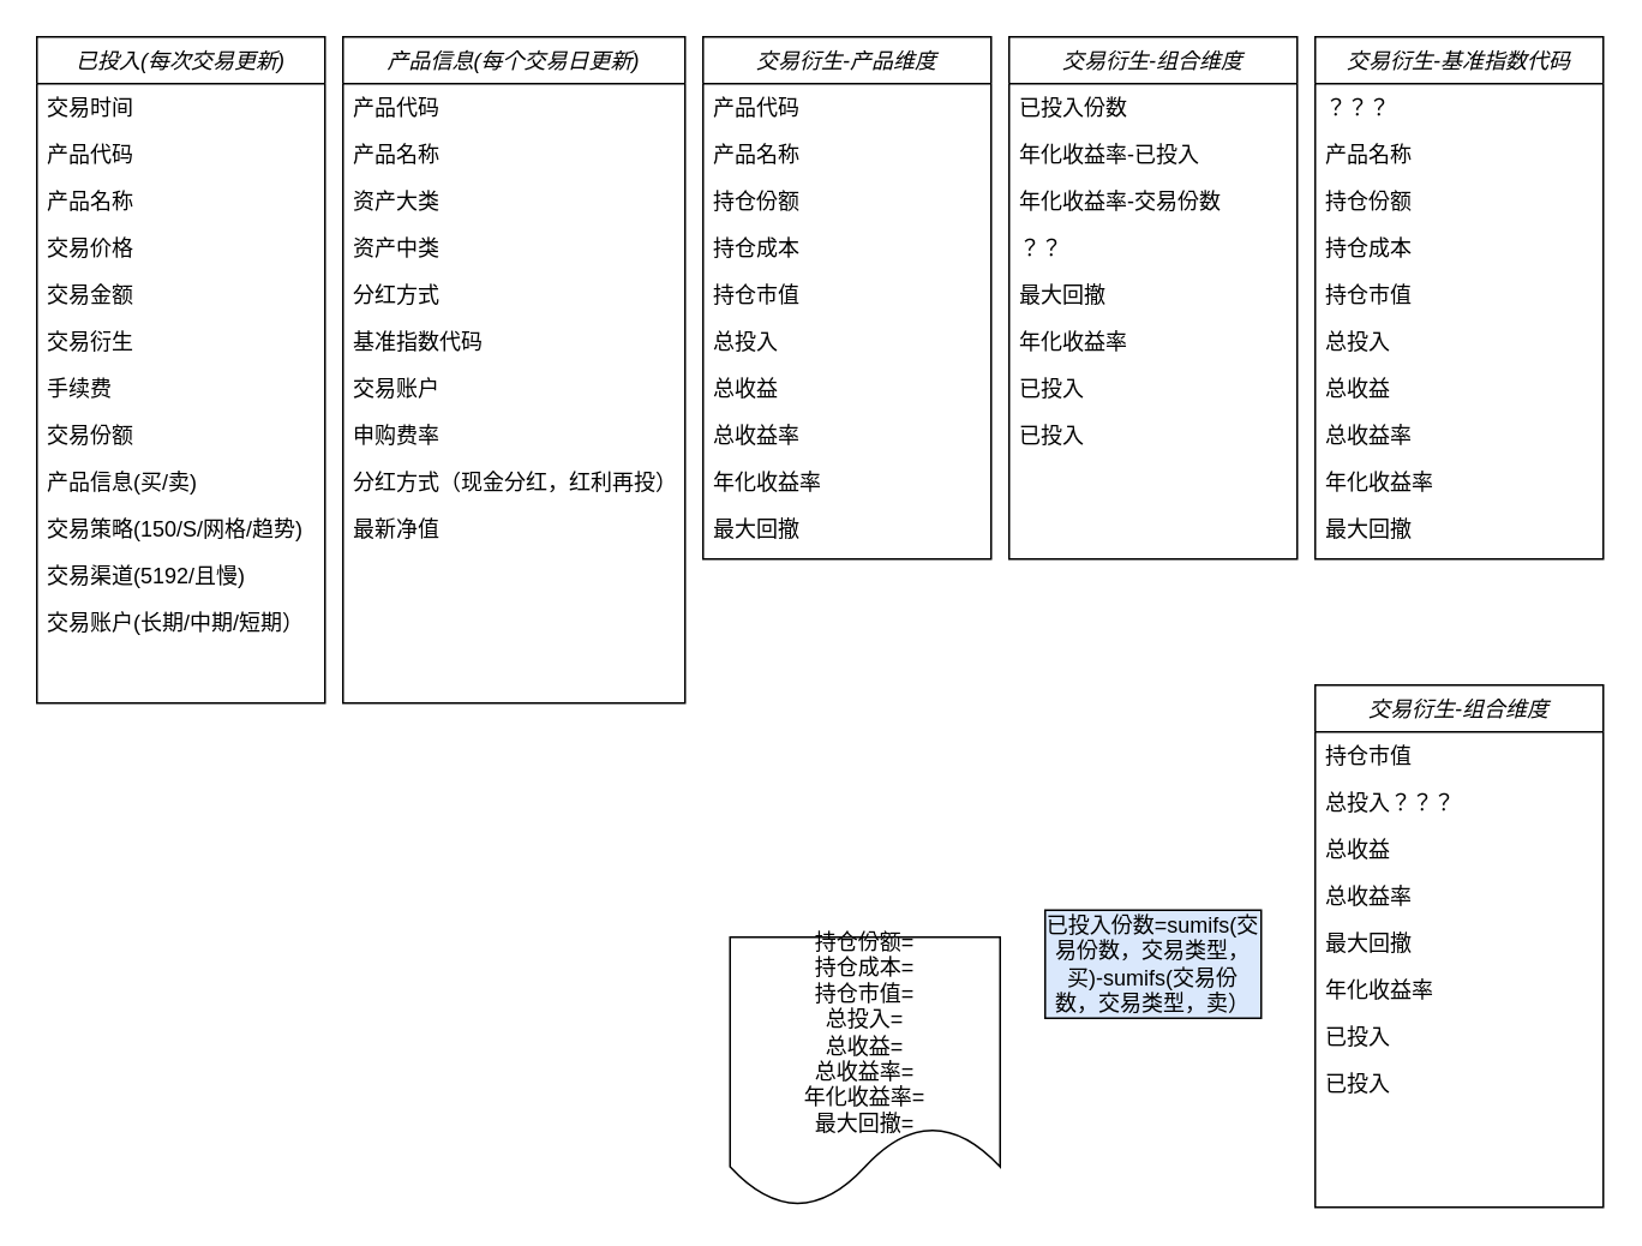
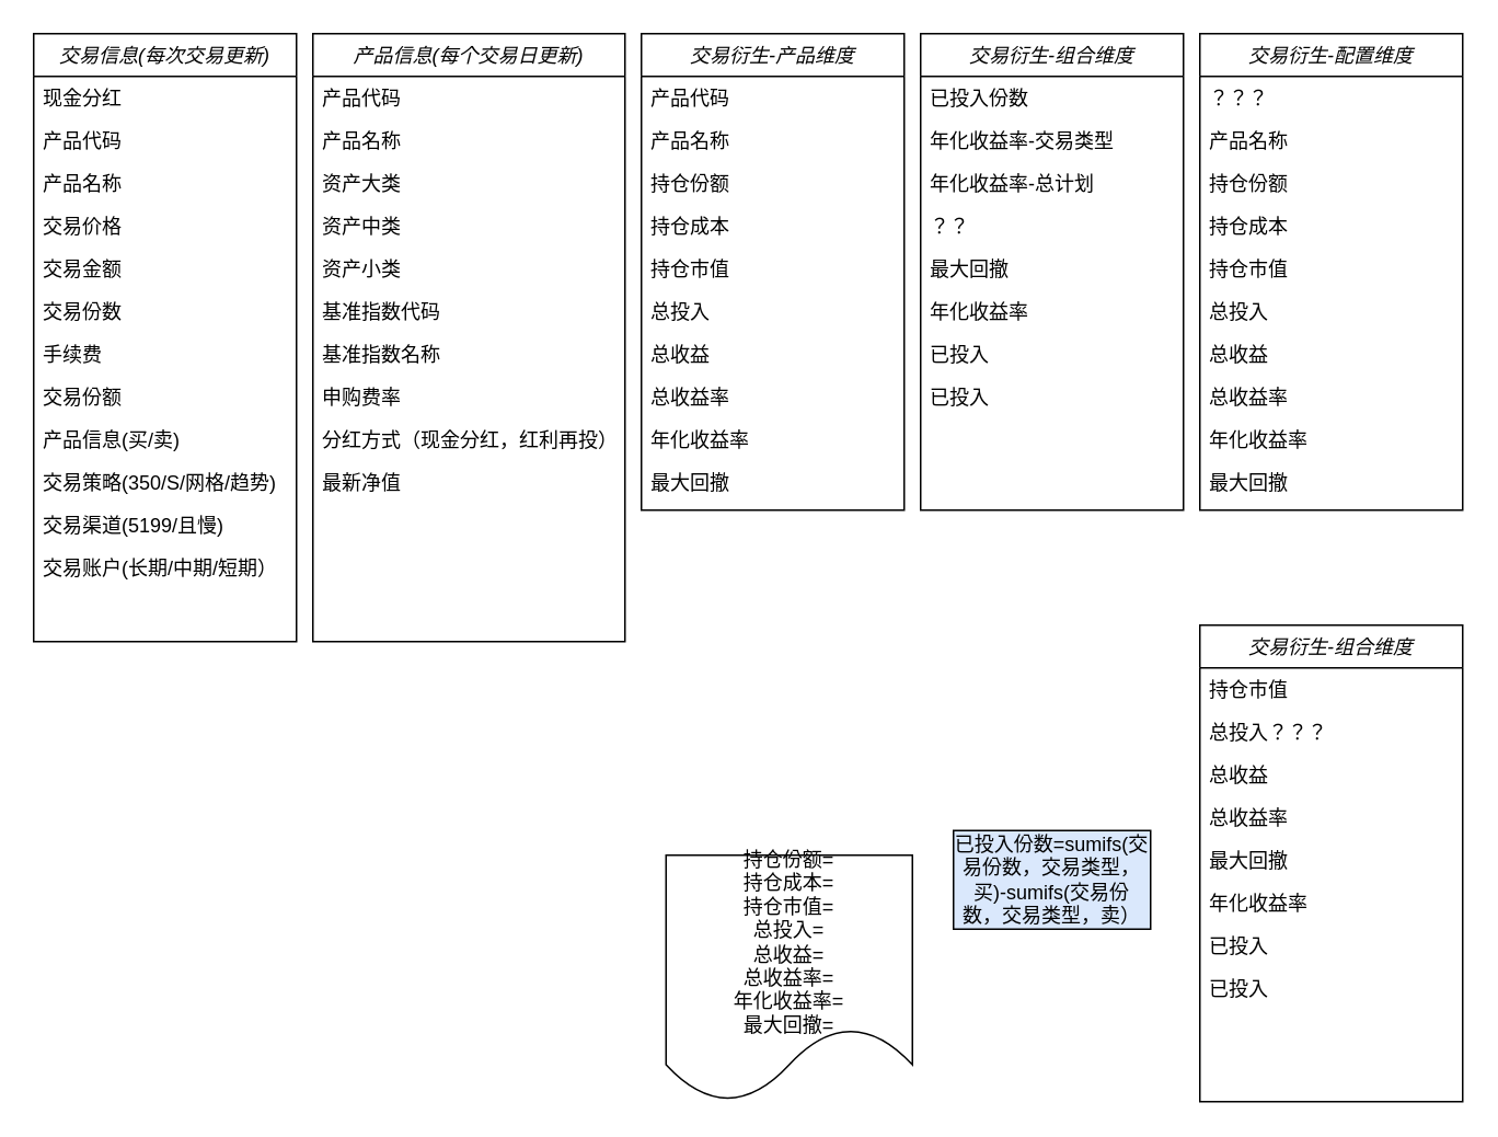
- <mxCell id="13" value="已投入(每次交易更新)" style="swimlane;fontStyle=2;align=center;verticalAlign=top;childLayout=stackLayout;horizontal=1;startSize=26;horizontalStack=0;resizeParent=1;resizeLast=0;collapsible=1;marginBottom=0;rounded=0;shadow=0;strokeWidth=1;" vertex="1" parent="1"><mxGeometry y="20" width="160" height="370" as="geometry" x="20"><mxRectangle x="220" y="120" width="160" height="26" as="alternateBounds" /></mxGeometry></mxCell>
+ <mxCell id="13" value="交易信息(每次交易更新)" style="swimlane;fontStyle=2;align=center;verticalAlign=top;childLayout=stackLayout;horizontal=1;startSize=26;horizontalStack=0;resizeParent=1;resizeLast=0;collapsible=1;marginBottom=0;rounded=0;shadow=0;strokeWidth=1;" vertex="1" parent="1"><mxGeometry y="20" width="160" height="370" as="geometry" x="20"><mxRectangle x="220" y="120" width="160" height="26" as="alternateBounds" /></mxGeometry></mxCell>
- <mxCell id="46" value="交易衍生-基准指数代码" style="swimlane;fontStyle=2;align=center;verticalAlign=top;childLayout=stackLayout;horizontal=1;startSize=26;horizontalStack=0;resizeParent=1;resizeLast=0;collapsible=1;marginBottom=0;rounded=0;shadow=0;strokeWidth=1;" vertex="1" parent="1"><mxGeometry x="730" y="20" width="160" height="290" as="geometry"><mxRectangle x="220" y="120" width="160" height="26" as="alternateBounds" /></mxGeometry></mxCell>
+ <mxCell id="46" value="交易衍生-配置维度" style="swimlane;fontStyle=2;align=center;verticalAlign=top;childLayout=stackLayout;horizontal=1;startSize=26;horizontalStack=0;resizeParent=1;resizeLast=0;collapsible=1;marginBottom=0;rounded=0;shadow=0;strokeWidth=1;" vertex="1" parent="1"><mxGeometry x="730" y="20" width="160" height="290" as="geometry"><mxRectangle x="220" y="120" width="160" height="26" as="alternateBounds" /></mxGeometry></mxCell>
- <mxCell id="14" value="交易时间" style="text;align=left;verticalAlign=top;spacingLeft=4;spacingRight=4;overflow=hidden;rotatable=0;points=[[0,0.5],[1,0.5]];portConstraint=eastwest;" vertex="1" parent="13"><mxGeometry y="26" width="160" height="26" as="geometry" /></mxCell>
+ <mxCell id="14" value="现金分红" style="text;align=left;verticalAlign=top;spacingLeft=4;spacingRight=4;overflow=hidden;rotatable=0;points=[[0,0.5],[1,0.5]];portConstraint=eastwest;" vertex="1" parent="13"><mxGeometry y="26" width="160" height="26" as="geometry" /></mxCell>
- <mxCell id="39" value="年化收益率-已投入" style="text;align=left;verticalAlign=top;spacingLeft=4;spacingRight=4;overflow=hidden;rotatable=0;points=[[0,0.5],[1,0.5]];portConstraint=eastwest;rounded=0;shadow=0;html=0;" vertex="1" parent="37"><mxGeometry y="52" width="160" height="26" as="geometry" /></mxCell>
+ <mxCell id="39" value="年化收益率-交易类型" style="text;align=left;verticalAlign=top;spacingLeft=4;spacingRight=4;overflow=hidden;rotatable=0;points=[[0,0.5],[1,0.5]];portConstraint=eastwest;rounded=0;shadow=0;html=0;" vertex="1" parent="37"><mxGeometry y="52" width="160" height="26" as="geometry" /></mxCell>
- <mxCell id="40" value="年化收益率-交易份数" style="text;align=left;verticalAlign=top;spacingLeft=4;spacingRight=4;overflow=hidden;rotatable=0;points=[[0,0.5],[1,0.5]];portConstraint=eastwest;rounded=0;shadow=0;html=0;" vertex="1" parent="37"><mxGeometry y="78" width="160" height="26" as="geometry" /></mxCell>
+ <mxCell id="40" value="年化收益率-总计划" style="text;align=left;verticalAlign=top;spacingLeft=4;spacingRight=4;overflow=hidden;rotatable=0;points=[[0,0.5],[1,0.5]];portConstraint=eastwest;rounded=0;shadow=0;html=0;" vertex="1" parent="37"><mxGeometry y="78" width="160" height="26" as="geometry" /></mxCell>
- <mxCell id="31" value="分红方式" style="text;align=left;verticalAlign=top;spacingLeft=4;spacingRight=4;overflow=hidden;rotatable=0;points=[[0,0.5],[1,0.5]];portConstraint=eastwest;rounded=0;shadow=0;html=0;" vertex="1" parent="26"><mxGeometry y="130" width="190" height="26" as="geometry" /></mxCell>
+ <mxCell id="31" value="资产小类" style="text;align=left;verticalAlign=top;spacingLeft=4;spacingRight=4;overflow=hidden;rotatable=0;points=[[0,0.5],[1,0.5]];portConstraint=eastwest;rounded=0;shadow=0;html=0;" vertex="1" parent="26"><mxGeometry y="130" width="190" height="26" as="geometry" /></mxCell>
- <mxCell id="19" value="交易衍生" style="text;align=left;verticalAlign=top;spacingLeft=4;spacingRight=4;overflow=hidden;rotatable=0;points=[[0,0.5],[1,0.5]];portConstraint=eastwest;rounded=0;shadow=0;html=0;" vertex="1" parent="13"><mxGeometry y="156" width="160" height="26" as="geometry" /></mxCell>
+ <mxCell id="19" value="交易份数" style="text;align=left;verticalAlign=top;spacingLeft=4;spacingRight=4;overflow=hidden;rotatable=0;points=[[0,0.5],[1,0.5]];portConstraint=eastwest;rounded=0;shadow=0;html=0;" vertex="1" parent="13"><mxGeometry y="156" width="160" height="26" as="geometry" /></mxCell>
- <mxCell id="33" value="交易账户" style="text;align=left;verticalAlign=top;spacingLeft=4;spacingRight=4;overflow=hidden;rotatable=0;points=[[0,0.5],[1,0.5]];portConstraint=eastwest;rounded=0;shadow=0;html=0;" vertex="1" parent="26"><mxGeometry y="182" width="190" height="26" as="geometry" /></mxCell>
+ <mxCell id="33" value="基准指数名称" style="text;align=left;verticalAlign=top;spacingLeft=4;spacingRight=4;overflow=hidden;rotatable=0;points=[[0,0.5],[1,0.5]];portConstraint=eastwest;rounded=0;shadow=0;html=0;" vertex="1" parent="26"><mxGeometry y="182" width="190" height="26" as="geometry" /></mxCell>
- <mxCell id="23" value="交易策略(150/S/网格/趋势)" style="text;align=left;verticalAlign=top;spacingLeft=4;spacingRight=4;overflow=hidden;rotatable=0;points=[[0,0.5],[1,0.5]];portConstraint=eastwest;rounded=0;shadow=0;html=0;" vertex="1" parent="13"><mxGeometry y="260" width="160" height="26" as="geometry" /></mxCell>
+ <mxCell id="23" value="交易策略(350/S/网格/趋势)" style="text;align=left;verticalAlign=top;spacingLeft=4;spacingRight=4;overflow=hidden;rotatable=0;points=[[0,0.5],[1,0.5]];portConstraint=eastwest;rounded=0;shadow=0;html=0;" vertex="1" parent="13"><mxGeometry y="260" width="160" height="26" as="geometry" /></mxCell>
- <mxCell id="24" value="交易渠道(5192/且慢)" style="text;align=left;verticalAlign=top;spacingLeft=4;spacingRight=4;overflow=hidden;rotatable=0;points=[[0,0.5],[1,0.5]];portConstraint=eastwest;rounded=0;shadow=0;html=0;" vertex="1" parent="13"><mxGeometry y="286" width="160" height="26" as="geometry" /></mxCell>
+ <mxCell id="24" value="交易渠道(5199/且慢)" style="text;align=left;verticalAlign=top;spacingLeft=4;spacingRight=4;overflow=hidden;rotatable=0;points=[[0,0.5],[1,0.5]];portConstraint=eastwest;rounded=0;shadow=0;html=0;" vertex="1" parent="13"><mxGeometry y="286" width="160" height="26" as="geometry" /></mxCell>
